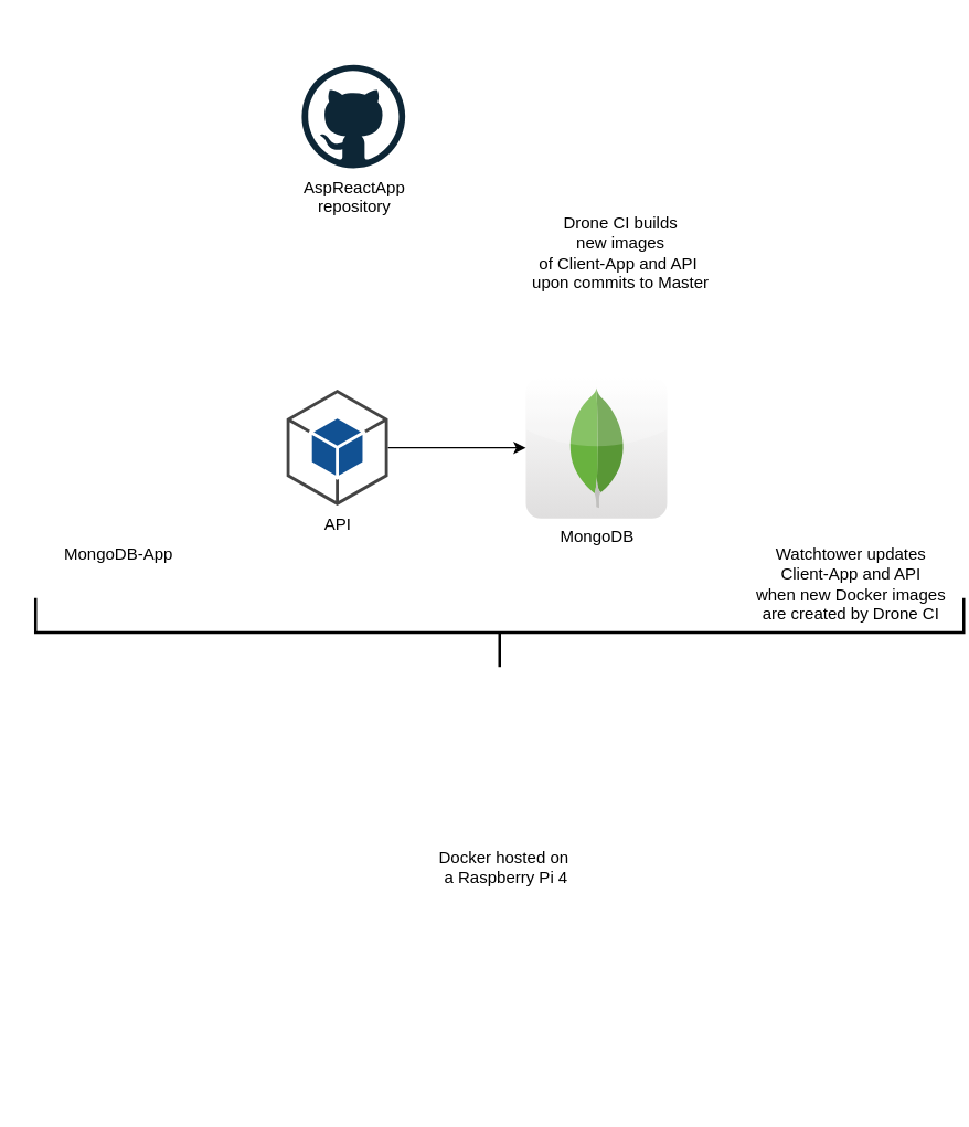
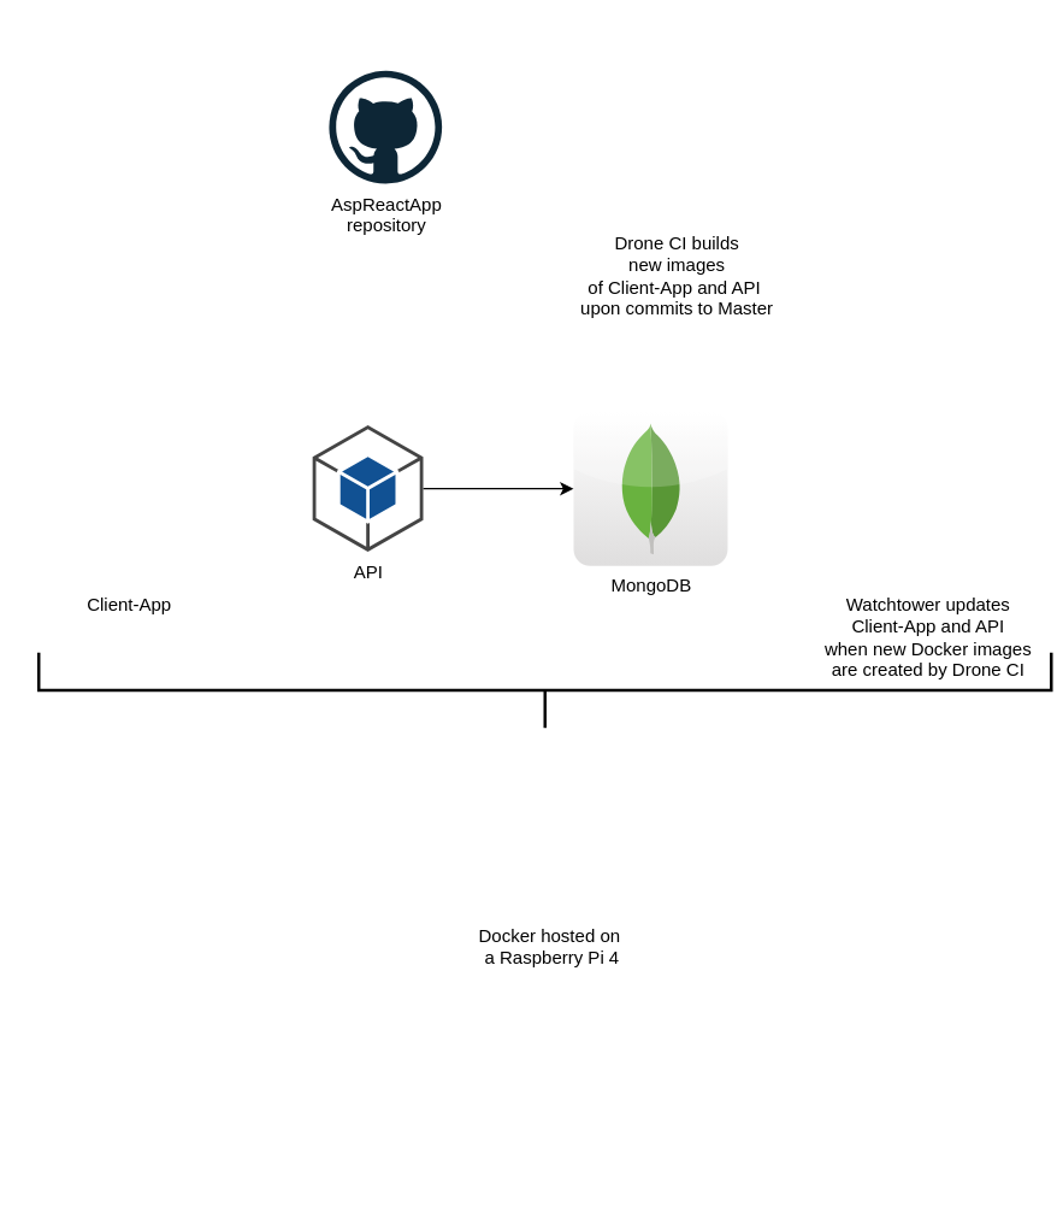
- <mxCell id="5" value="MongoDB-App" style="shape=image;html=1;verticalAlign=top;verticalLabelPosition=bottom;labelBackgroundColor=#ffffff;imageAspect=0;aspect=fixed;image=https://cdn4.iconfinder.com/data/icons/logos-3/600/React.js_logo-128.png" parent="1" vertex="1"><mxGeometry x="20.5" y="260" width="128" height="128" as="geometry" /></mxCell>
+ <mxCell id="5" value="Client-App" style="shape=image;html=1;verticalAlign=top;verticalLabelPosition=bottom;labelBackgroundColor=#ffffff;imageAspect=0;aspect=fixed;image=https://cdn4.iconfinder.com/data/icons/logos-3/600/React.js_logo-128.png" parent="1" vertex="1"><mxGeometry x="20.5" y="260" width="128" height="128" as="geometry" /></mxCell>
